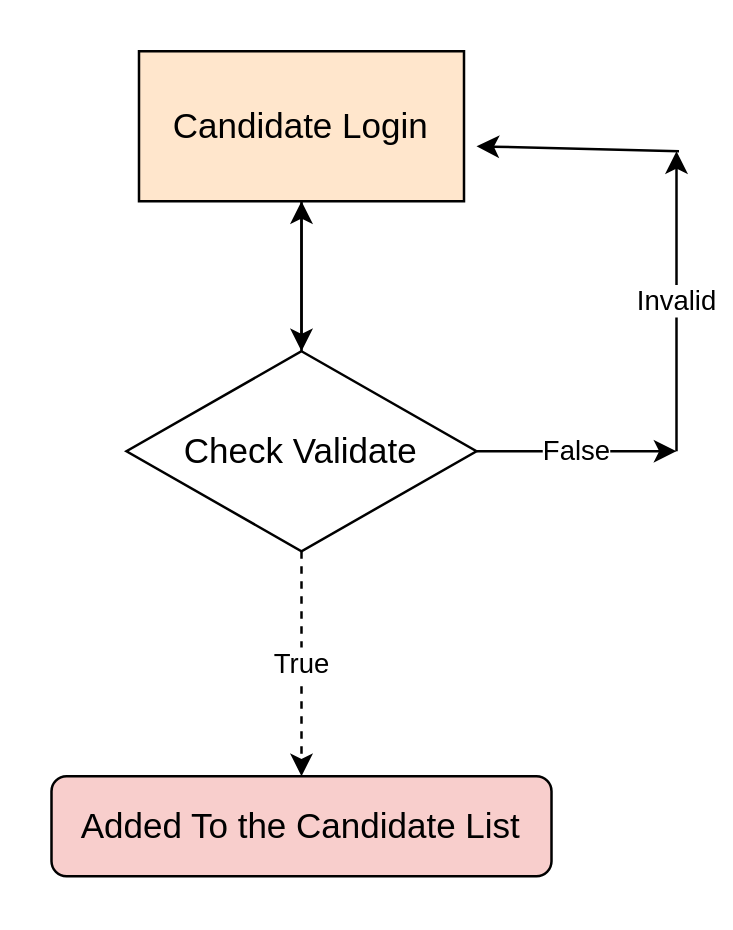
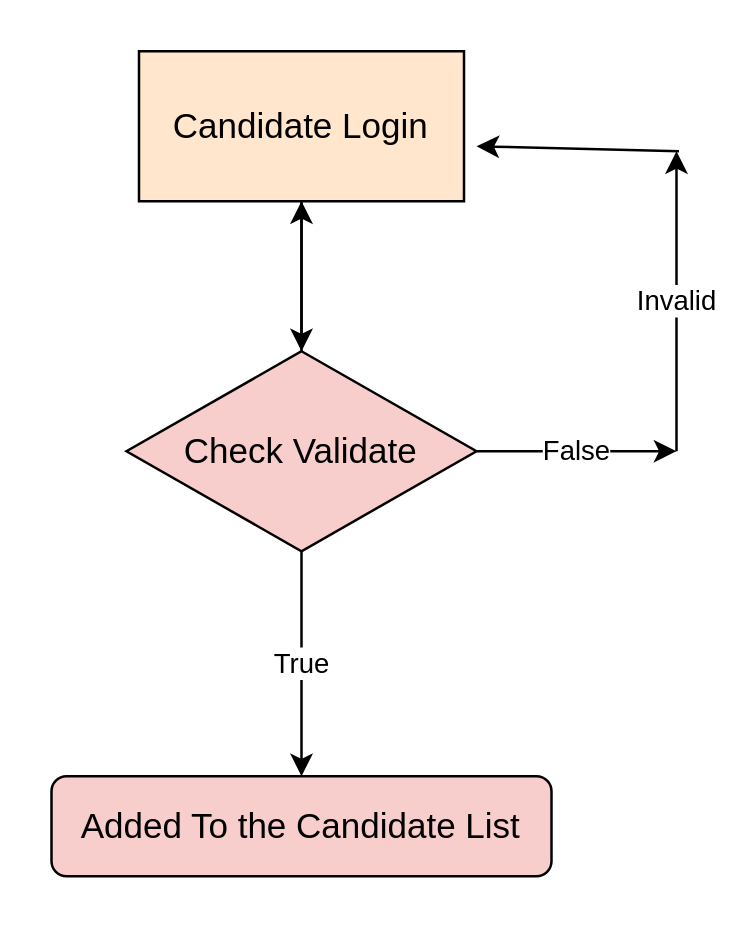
- <mxCell id="4" value="&lt;font style=&quot;font-size: 14px&quot;&gt;Check Validate&lt;/font&gt;" style="rhombus;whiteSpace=wrap;html=1;" vertex="1" parent="1"><mxGeometry x="50" y="140" width="140" height="80" as="geometry" /></mxCell>
+ <mxCell id="4" value="&lt;font style=&quot;font-size: 14px&quot;&gt;Check Validate&lt;/font&gt;" style="rhombus;whiteSpace=wrap;html=1;fillColor=#f8cecc;" vertex="1" parent="1"><mxGeometry x="50" y="140" width="140" height="80" as="geometry" /></mxCell>
- <mxCell id="10" value="True" style="endArrow=classic;html=1;exitX=0.5;exitY=1;exitDx=0;exitDy=0;entryX=0.5;entryY=0;entryDx=0;entryDy=0;dashed=1;" edge="1" parent="1" source="4" target="5"><mxGeometry width="50" height="50" relative="1" as="geometry"><mxPoint x="140" y="210" as="sourcePoint" /><mxPoint x="190" y="160" as="targetPoint" /></mxGeometry></mxCell>
+ <mxCell id="10" value="True" style="endArrow=classic;html=1;exitX=0.5;exitY=1;exitDx=0;exitDy=0;entryX=0.5;entryY=0;entryDx=0;entryDy=0;" edge="1" parent="1" source="4" target="5"><mxGeometry width="50" height="50" relative="1" as="geometry"><mxPoint x="140" y="210" as="sourcePoint" /><mxPoint x="190" y="160" as="targetPoint" /></mxGeometry></mxCell>
